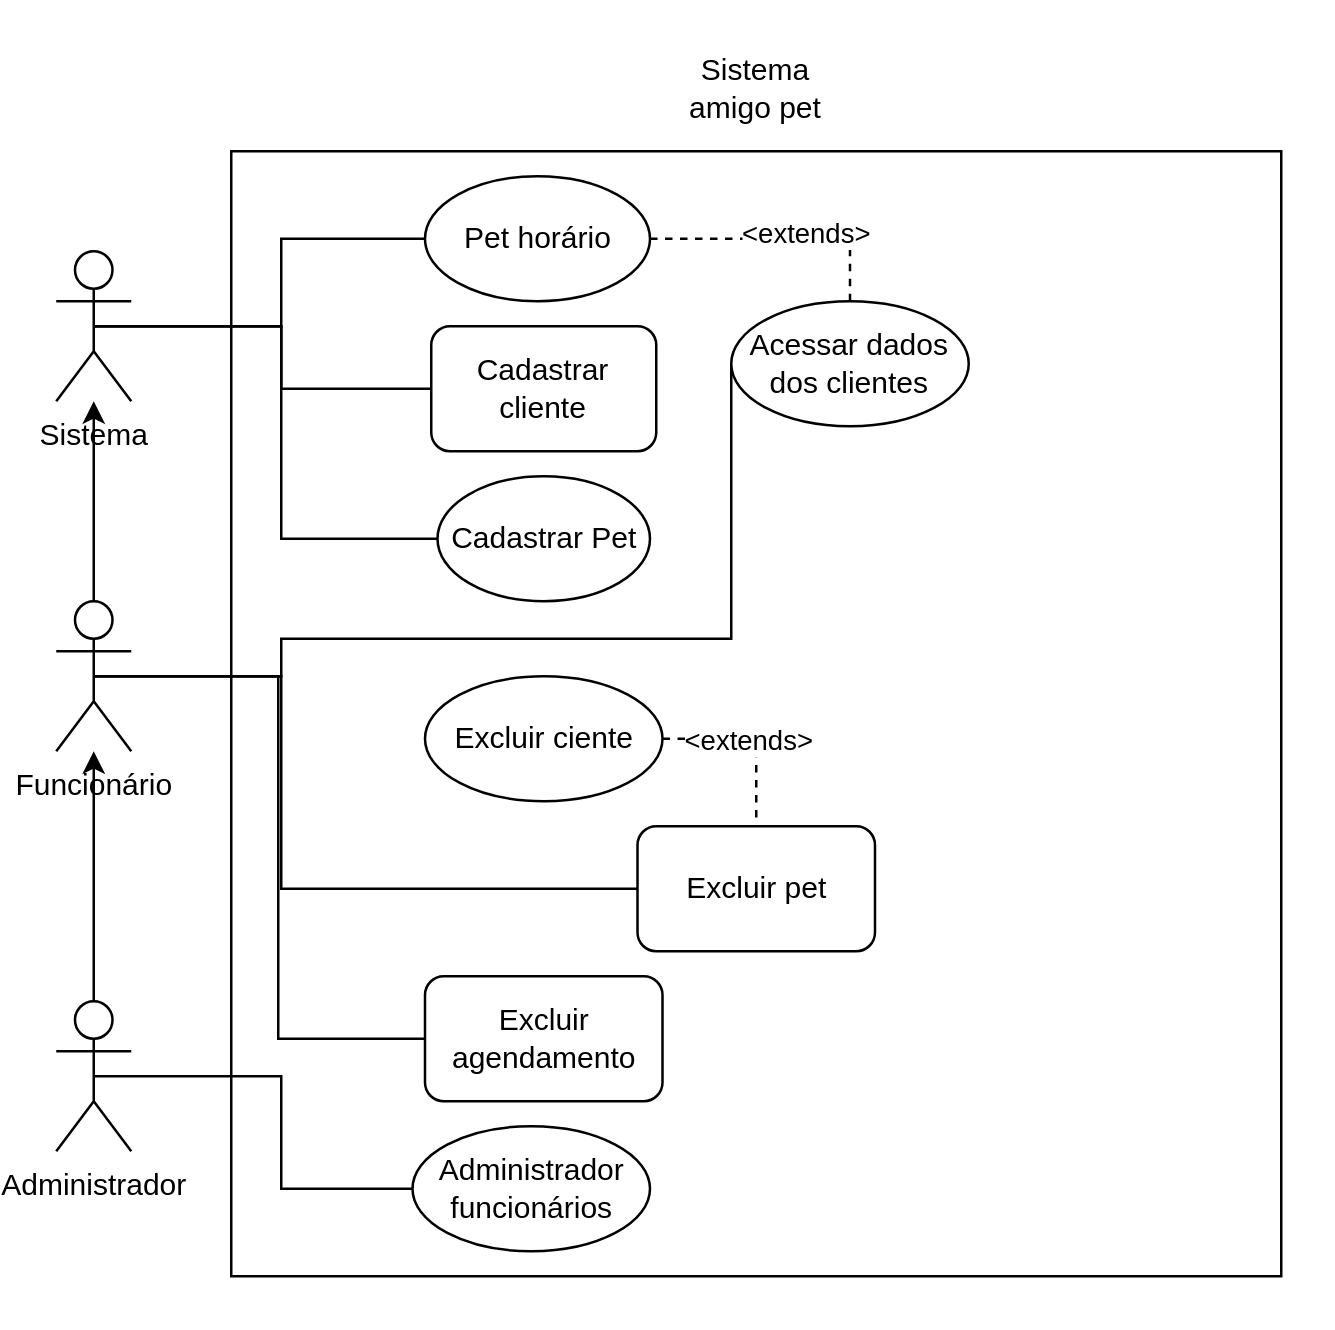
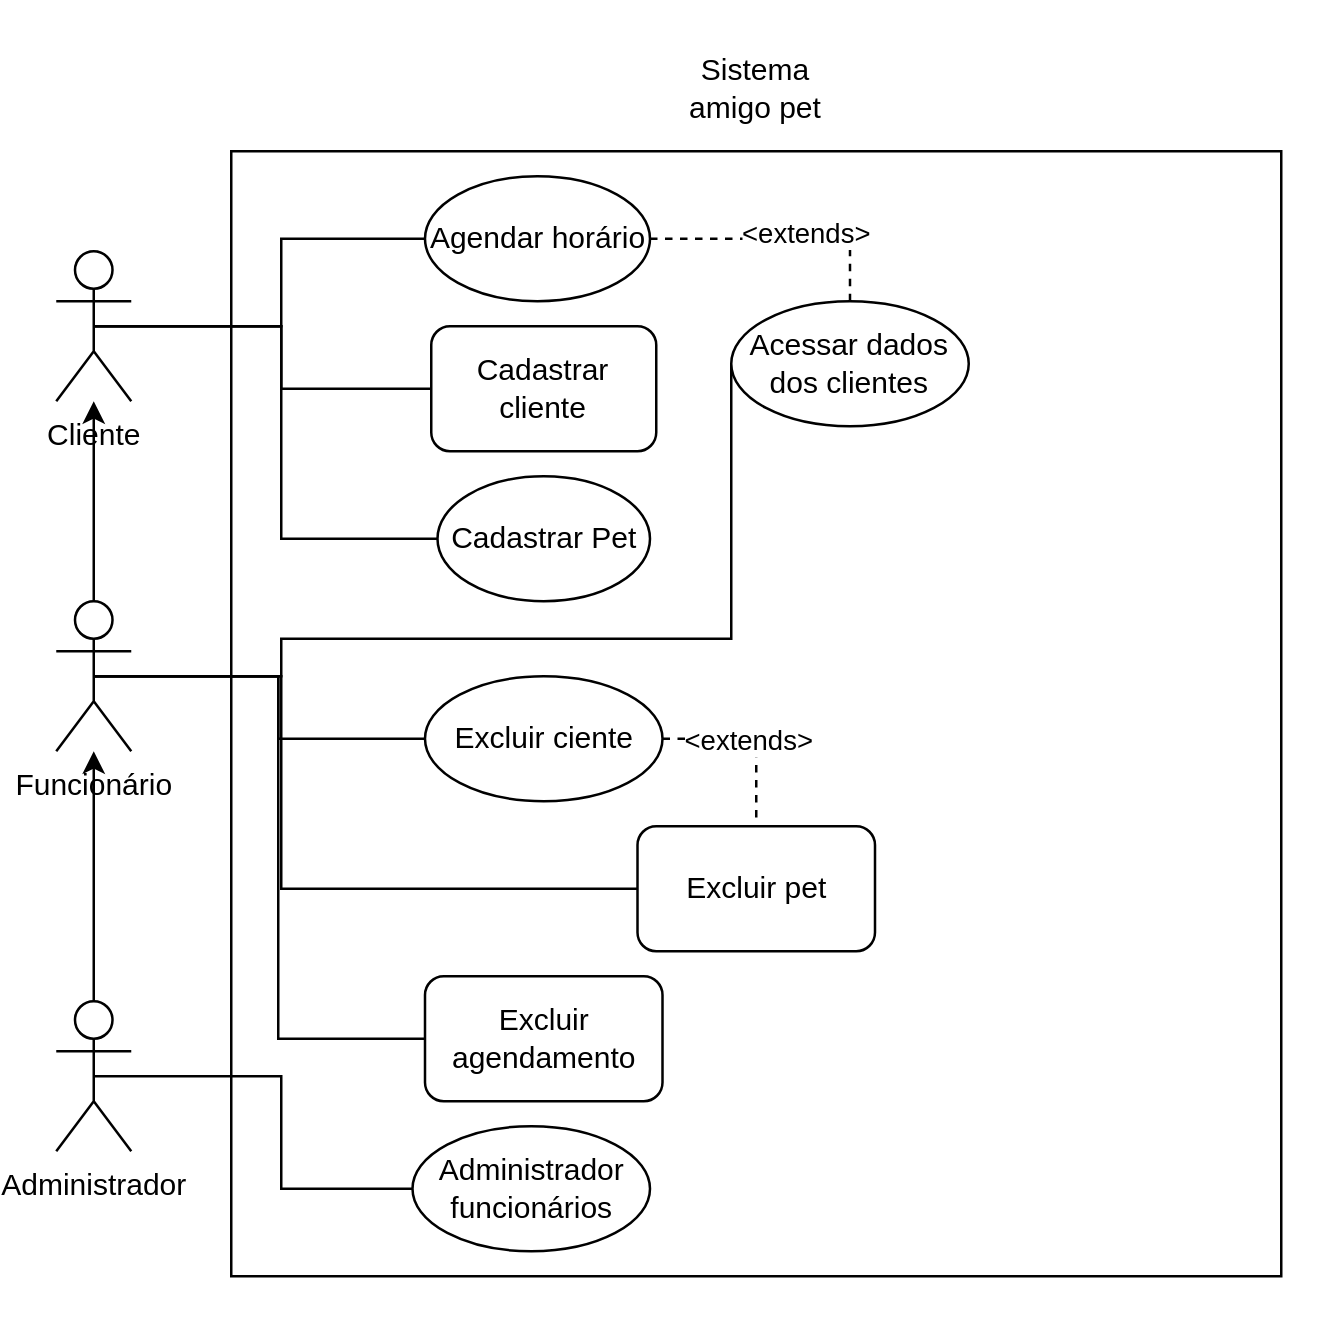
- <mxCell id="23" value="Pet horário" style="ellipse;whiteSpace=wrap;html=1;" vertex="1" parent="1"><mxGeometry x="167.5" y="70" width="90" height="50" as="geometry" /></mxCell>
+ <mxCell id="23" value="Agendar horário" style="ellipse;whiteSpace=wrap;html=1;" vertex="1" parent="1"><mxGeometry x="167.5" y="70" width="90" height="50" as="geometry" /></mxCell>
- <mxCell id="6" value="Sistema" style="shape=umlActor;verticalLabelPosition=bottom;verticalAlign=top;html=1;outlineConnect=0;" vertex="1" parent="1"><mxGeometry x="20" y="100" width="30" height="60" as="geometry" /></mxCell>
+ <mxCell id="6" value="Cliente" style="shape=umlActor;verticalLabelPosition=bottom;verticalAlign=top;html=1;outlineConnect=0;" vertex="1" parent="1"><mxGeometry x="20" y="100" width="30" height="60" as="geometry" /></mxCell>
+ <mxCell id="12" style="edgeStyle=orthogonalEdgeStyle;rounded=0;orthogonalLoop=1;jettySize=auto;html=1;exitX=0.5;exitY=0.5;exitDx=0;exitDy=0;exitPerimeter=0;entryX=0;entryY=0.5;entryDx=0;entryDy=0;endArrow=none;endFill=0;" edge="1" parent="1" source="16" target="21"><mxGeometry relative="1" as="geometry" /></mxCell>
